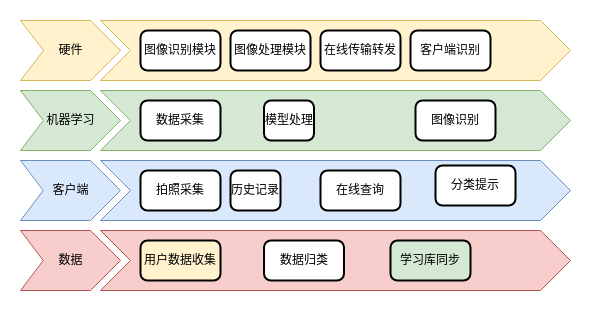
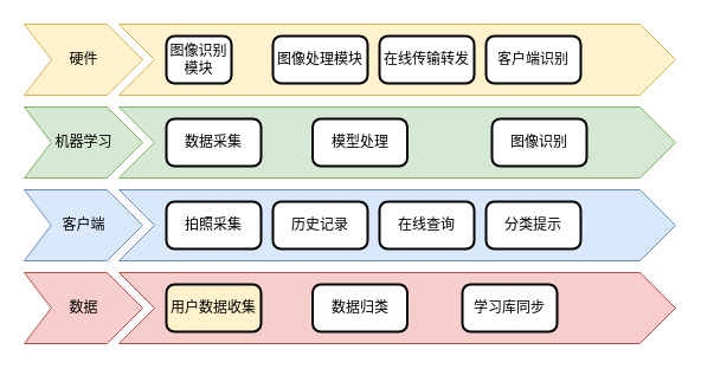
- <mxCell id="4" value="图像识别模块" style="rounded=1;whiteSpace=wrap;html=1;absoluteArcSize=1;arcSize=14;strokeWidth=2;" vertex="1" parent="1"><mxGeometry x="140" y="30" width="80" height="40" as="geometry" /></mxCell>
+ <mxCell id="4" value="图像识别模块" style="rounded=1;whiteSpace=wrap;html=1;absoluteArcSize=1;arcSize=14;strokeWidth=2;" vertex="1" parent="1"><mxGeometry x="140" y="30" width="55" height="40" as="geometry" /></mxCell>
- <mxCell id="11" value="模型处理" style="rounded=1;whiteSpace=wrap;html=1;absoluteArcSize=1;arcSize=14;strokeWidth=2;" vertex="1" parent="1"><mxGeometry x="263.5" y="100" width="50" height="40" as="geometry" /></mxCell>
+ <mxCell id="11" value="模型处理" style="rounded=1;whiteSpace=wrap;html=1;absoluteArcSize=1;arcSize=14;strokeWidth=2;" vertex="1" parent="1"><mxGeometry x="263.5" y="100" width="80" height="40" as="geometry" /></mxCell>
- <mxCell id="18" value="分类提示" style="rounded=1;whiteSpace=wrap;html=1;absoluteArcSize=1;arcSize=14;strokeWidth=2;" vertex="1" parent="1"><mxGeometry x="435" y="165" width="80" height="40" as="geometry" /></mxCell>
+ <mxCell id="18" value="分类提示" style="rounded=1;whiteSpace=wrap;html=1;absoluteArcSize=1;arcSize=14;strokeWidth=2;" vertex="1" parent="1"><mxGeometry x="410" y="170" width="80" height="40" as="geometry" /></mxCell>
- <mxCell id="16" value="历史记录" style="rounded=1;whiteSpace=wrap;html=1;absoluteArcSize=1;arcSize=14;strokeWidth=2;" vertex="1" parent="1"><mxGeometry x="230" y="170" width="50" height="40" as="geometry" /></mxCell>
+ <mxCell id="16" value="历史记录" style="rounded=1;whiteSpace=wrap;html=1;absoluteArcSize=1;arcSize=14;strokeWidth=2;" vertex="1" parent="1"><mxGeometry x="230" y="170" width="80" height="40" as="geometry" /></mxCell>
- <mxCell id="23" value="学习库同步" style="rounded=1;whiteSpace=wrap;html=1;absoluteArcSize=1;arcSize=14;strokeWidth=2;fillColor=#d5e8d4;" vertex="1" parent="1"><mxGeometry x="390" y="240" width="80" height="40" as="geometry" /></mxCell>
+ <mxCell id="23" value="学习库同步" style="rounded=1;whiteSpace=wrap;html=1;absoluteArcSize=1;arcSize=14;strokeWidth=2;" vertex="1" parent="1"><mxGeometry x="390" y="240" width="80" height="40" as="geometry" /></mxCell>
